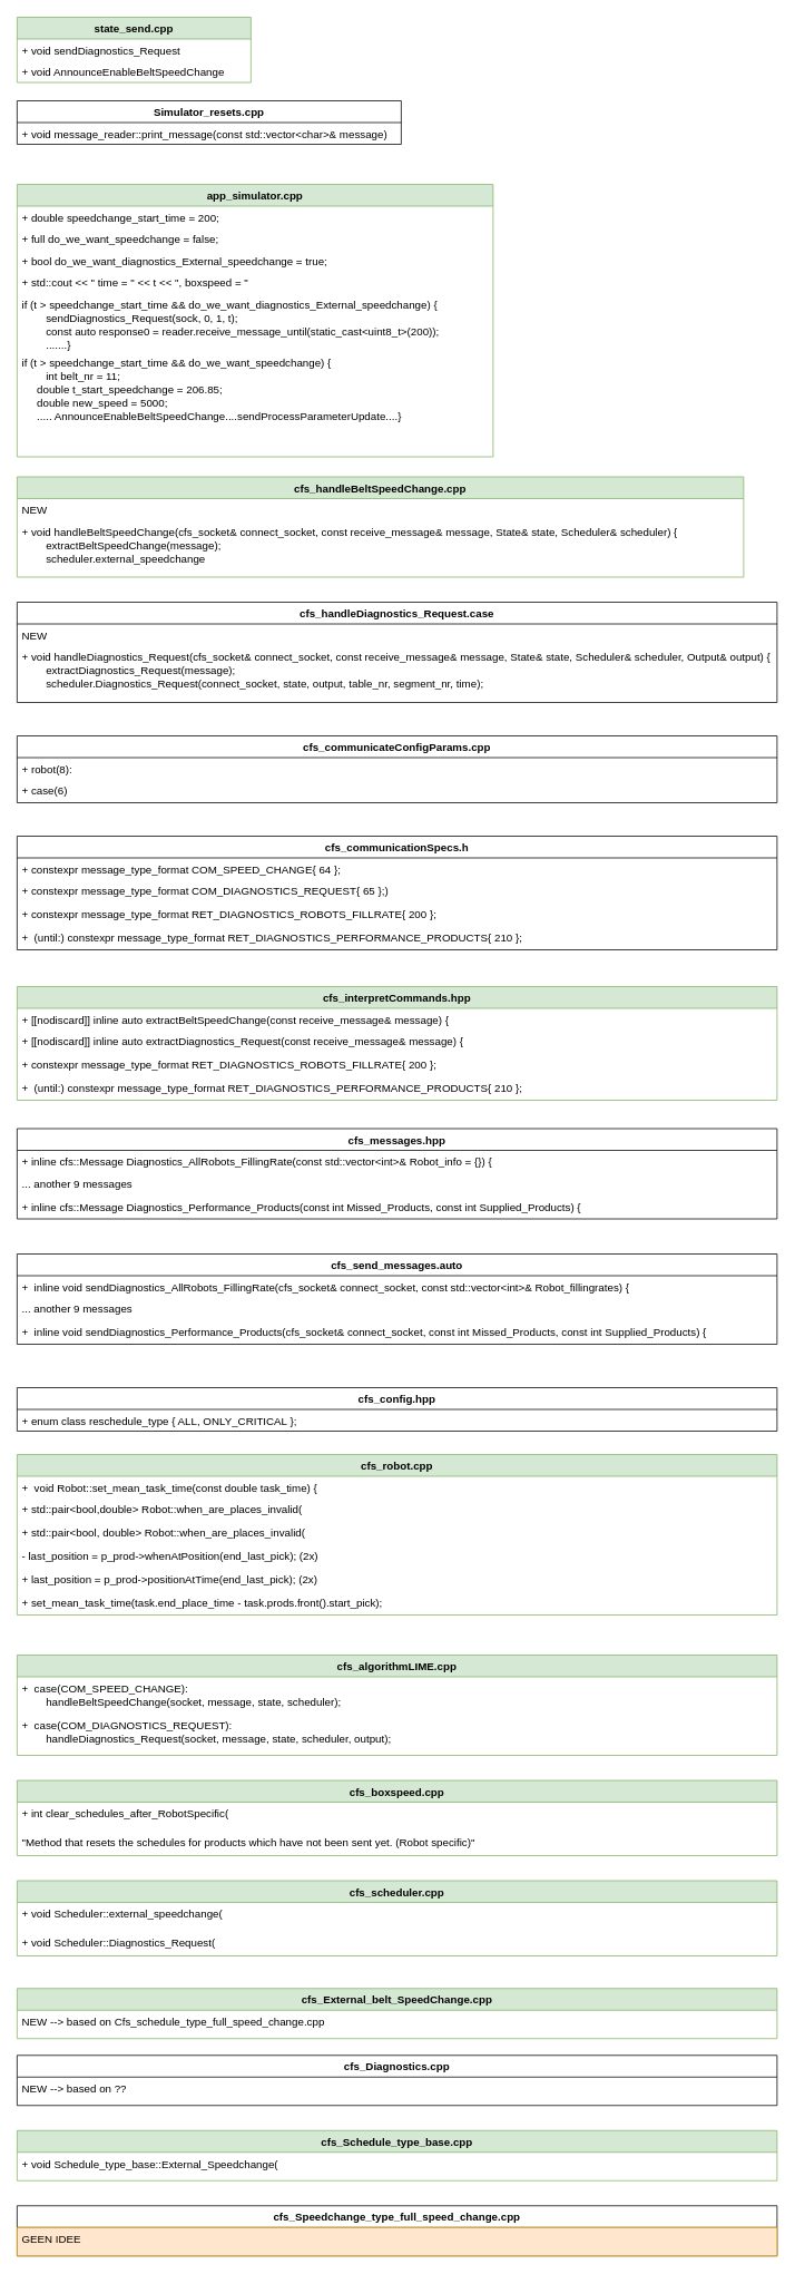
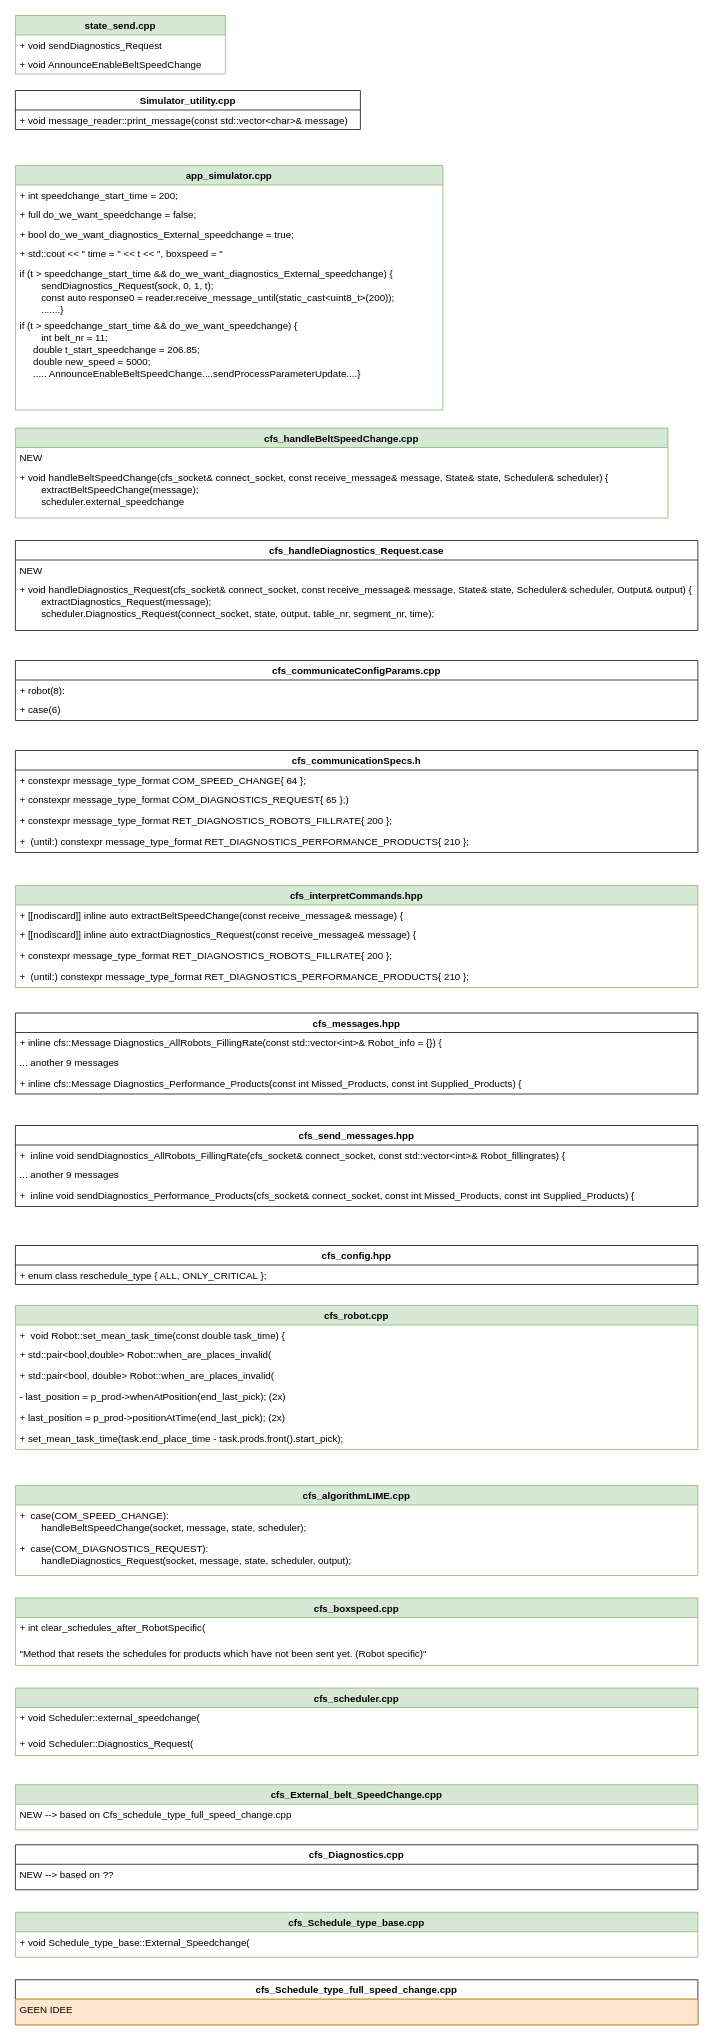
- <mxCell id="2" value="Simulator_resets.cpp" style="swimlane;fontStyle=1;childLayout=stackLayout;horizontal=1;startSize=26;fillColor=none;horizontalStack=0;resizeParent=1;resizeParentMax=0;resizeLast=0;collapsible=1;marginBottom=0;fontSize=13;" parent="1" vertex="1"><mxGeometry x="20" y="120" width="460" height="52" as="geometry" /></mxCell>
+ <mxCell id="2" value="Simulator_utility.cpp" style="swimlane;fontStyle=1;childLayout=stackLayout;horizontal=1;startSize=26;fillColor=none;horizontalStack=0;resizeParent=1;resizeParentMax=0;resizeLast=0;collapsible=1;marginBottom=0;fontSize=13;" parent="1" vertex="1"><mxGeometry x="20" y="120" width="460" height="52" as="geometry" /></mxCell>
- <mxCell id="8" value="+ double speedchange_start_time = 200;" style="text;strokeColor=none;fillColor=none;align=left;verticalAlign=top;spacingLeft=4;spacingRight=4;overflow=hidden;rotatable=0;points=[[0,0.5],[1,0.5]];portConstraint=eastwest;fontSize=13;" parent="7" vertex="1"><mxGeometry y="26" width="570" height="26" as="geometry" /></mxCell>
+ <mxCell id="8" value="+ int speedchange_start_time = 200;" style="text;strokeColor=none;fillColor=none;align=left;verticalAlign=top;spacingLeft=4;spacingRight=4;overflow=hidden;rotatable=0;points=[[0,0.5],[1,0.5]];portConstraint=eastwest;fontSize=13;" parent="7" vertex="1"><mxGeometry y="26" width="570" height="26" as="geometry" /></mxCell>
- <mxCell id="38" value="cfs_send_messages.auto" style="swimlane;fontStyle=1;childLayout=stackLayout;horizontal=1;startSize=26;fillColor=none;horizontalStack=0;resizeParent=1;resizeParentMax=0;resizeLast=0;collapsible=1;marginBottom=0;fontSize=13;" parent="1" vertex="1"><mxGeometry x="20" y="1500" width="910" height="108" as="geometry" /></mxCell>
+ <mxCell id="38" value="cfs_send_messages.hpp" style="swimlane;fontStyle=1;childLayout=stackLayout;horizontal=1;startSize=26;fillColor=none;horizontalStack=0;resizeParent=1;resizeParentMax=0;resizeLast=0;collapsible=1;marginBottom=0;fontSize=13;" parent="1" vertex="1"><mxGeometry x="20" y="1500" width="910" height="108" as="geometry" /></mxCell>
- <mxCell id="66" value="cfs_Speedchange_type_full_speed_change.cpp" style="swimlane;fontStyle=1;childLayout=stackLayout;horizontal=1;startSize=26;fillColor=none;horizontalStack=0;resizeParent=1;resizeParentMax=0;resizeLast=0;collapsible=1;marginBottom=0;fontSize=13;" parent="1" vertex="1"><mxGeometry x="20" y="2639" width="910" height="60" as="geometry" /></mxCell>
+ <mxCell id="66" value="cfs_Schedule_type_full_speed_change.cpp" style="swimlane;fontStyle=1;childLayout=stackLayout;horizontal=1;startSize=26;fillColor=none;horizontalStack=0;resizeParent=1;resizeParentMax=0;resizeLast=0;collapsible=1;marginBottom=0;fontSize=13;" parent="1" vertex="1"><mxGeometry x="20" y="2639" width="910" height="60" as="geometry" /></mxCell>
